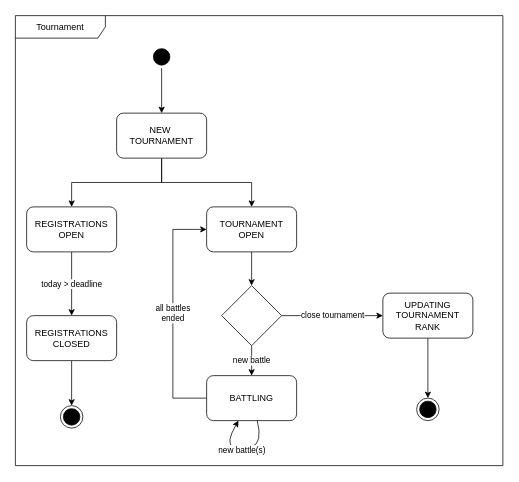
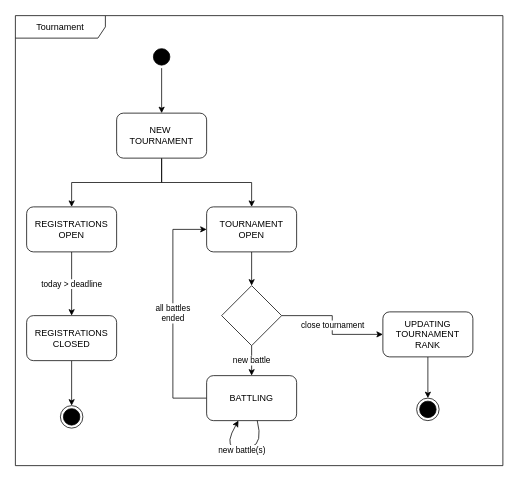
- <mxCell id="22" value="UPDATING TOURNAMENT RANK" style="rounded=1;whiteSpace=wrap;html=1;" vertex="1" parent="1"><mxGeometry x="510" y="390" width="120" height="60" as="geometry" /></mxCell>
+ <mxCell id="22" value="UPDATING TOURNAMENT RANK" style="rounded=1;whiteSpace=wrap;html=1;" vertex="1" parent="1"><mxGeometry x="510" y="415" width="120" height="60" as="geometry" /></mxCell>
